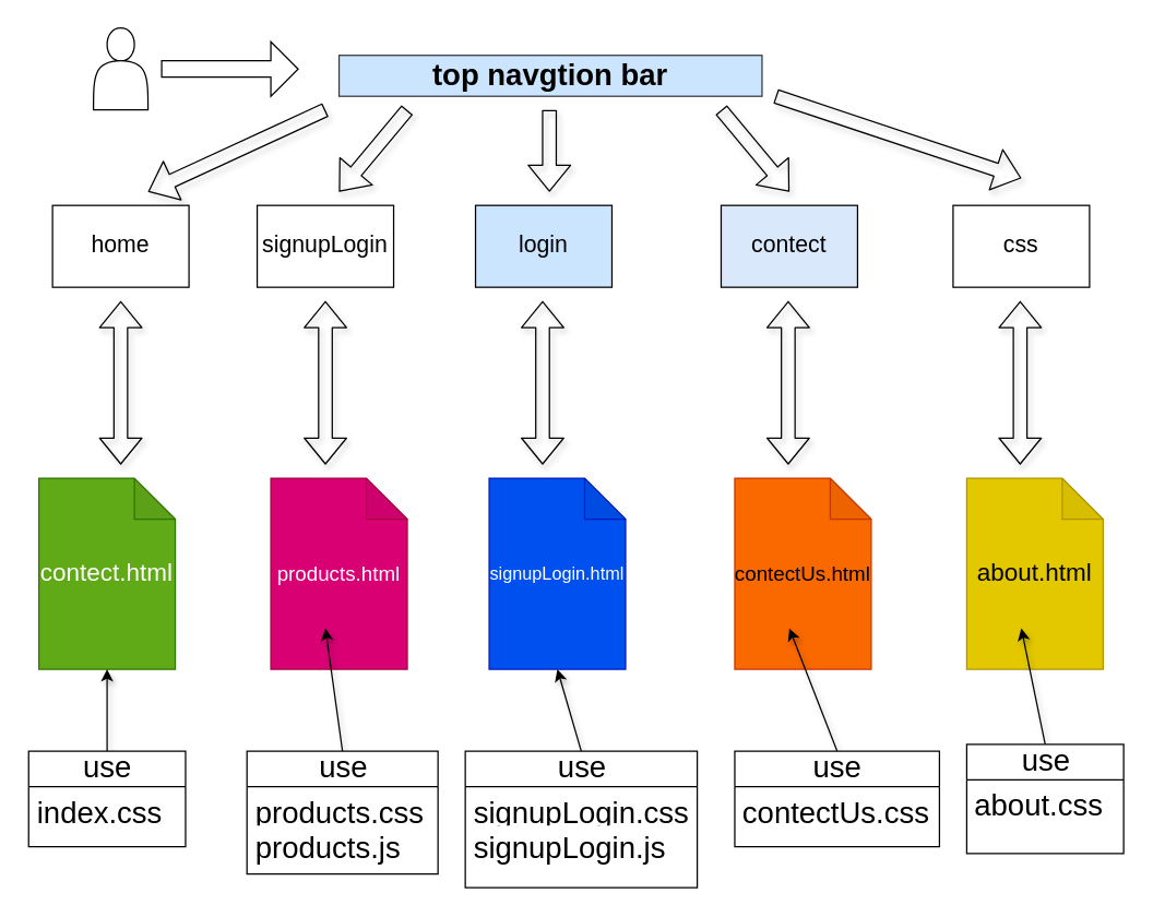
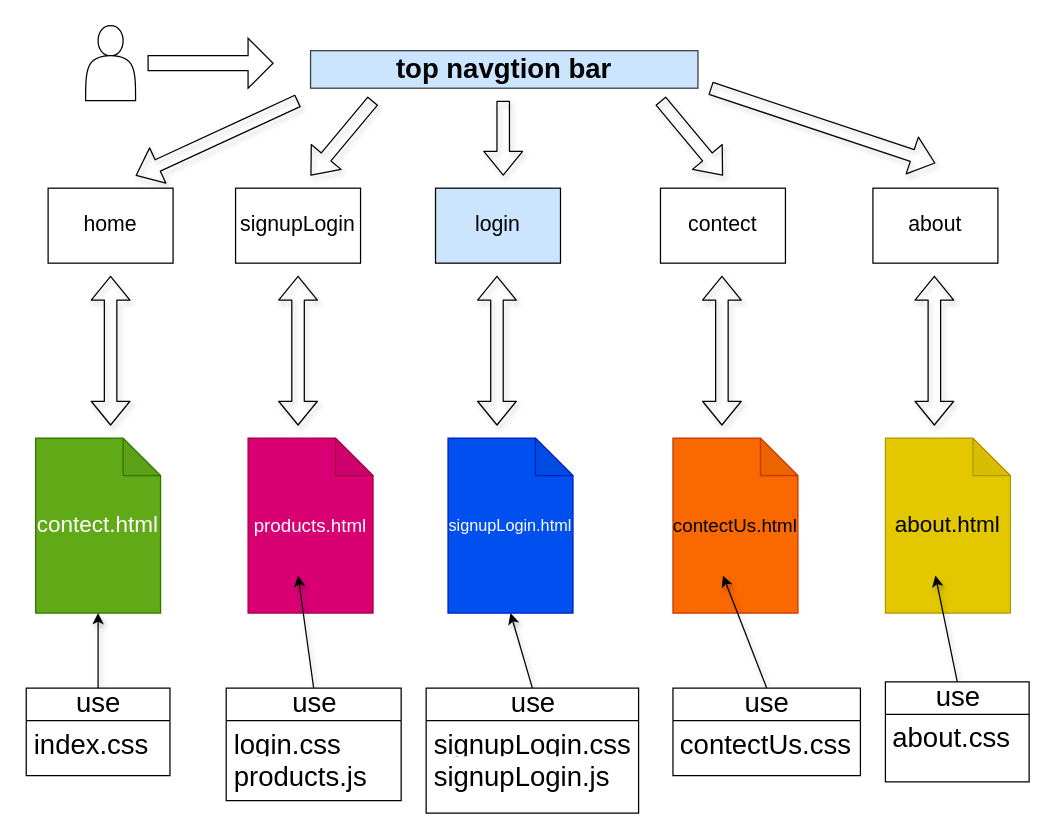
- <mxCell id="4" value="&lt;font style=&quot;font-size: 17px;&quot;&gt;contect&lt;/font&gt;" style="rounded=0;whiteSpace=wrap;html=1;fillColor=#dae8fc;" parent="1" vertex="1"><mxGeometry x="528" y="150" width="100" height="60" as="geometry" /></mxCell>
+ <mxCell id="4" value="&lt;font style=&quot;font-size: 17px;&quot;&gt;contect&lt;/font&gt;" style="rounded=0;whiteSpace=wrap;html=1;" parent="1" vertex="1"><mxGeometry x="528" y="150" width="100" height="60" as="geometry" /></mxCell>
- <mxCell id="5" value="&lt;font style=&quot;font-size: 17px;&quot;&gt;css&lt;/font&gt;" style="rounded=0;whiteSpace=wrap;html=1;" parent="1" vertex="1"><mxGeometry x="698" y="150" width="100" height="60" as="geometry" /></mxCell>
+ <mxCell id="5" value="&lt;font style=&quot;font-size: 17px;&quot;&gt;about&lt;/font&gt;" style="rounded=0;whiteSpace=wrap;html=1;" parent="1" vertex="1"><mxGeometry x="698" y="150" width="100" height="60" as="geometry" /></mxCell>
- <mxCell id="30" value="products.css" style="text;align=left;verticalAlign=top;spacingLeft=4;spacingRight=4;overflow=hidden;rotatable=0;points=[[0,0.5],[1,0.5]];portConstraint=eastwest;whiteSpace=wrap;html=1;labelBackgroundColor=none;fontSize=22;" parent="29" vertex="1"><mxGeometry y="26" width="140" height="26" as="geometry" /></mxCell>
+ <mxCell id="30" value="login.css" style="text;align=left;verticalAlign=top;spacingLeft=4;spacingRight=4;overflow=hidden;rotatable=0;points=[[0,0.5],[1,0.5]];portConstraint=eastwest;whiteSpace=wrap;html=1;labelBackgroundColor=none;fontSize=22;" parent="29" vertex="1"><mxGeometry y="26" width="140" height="26" as="geometry" /></mxCell>
